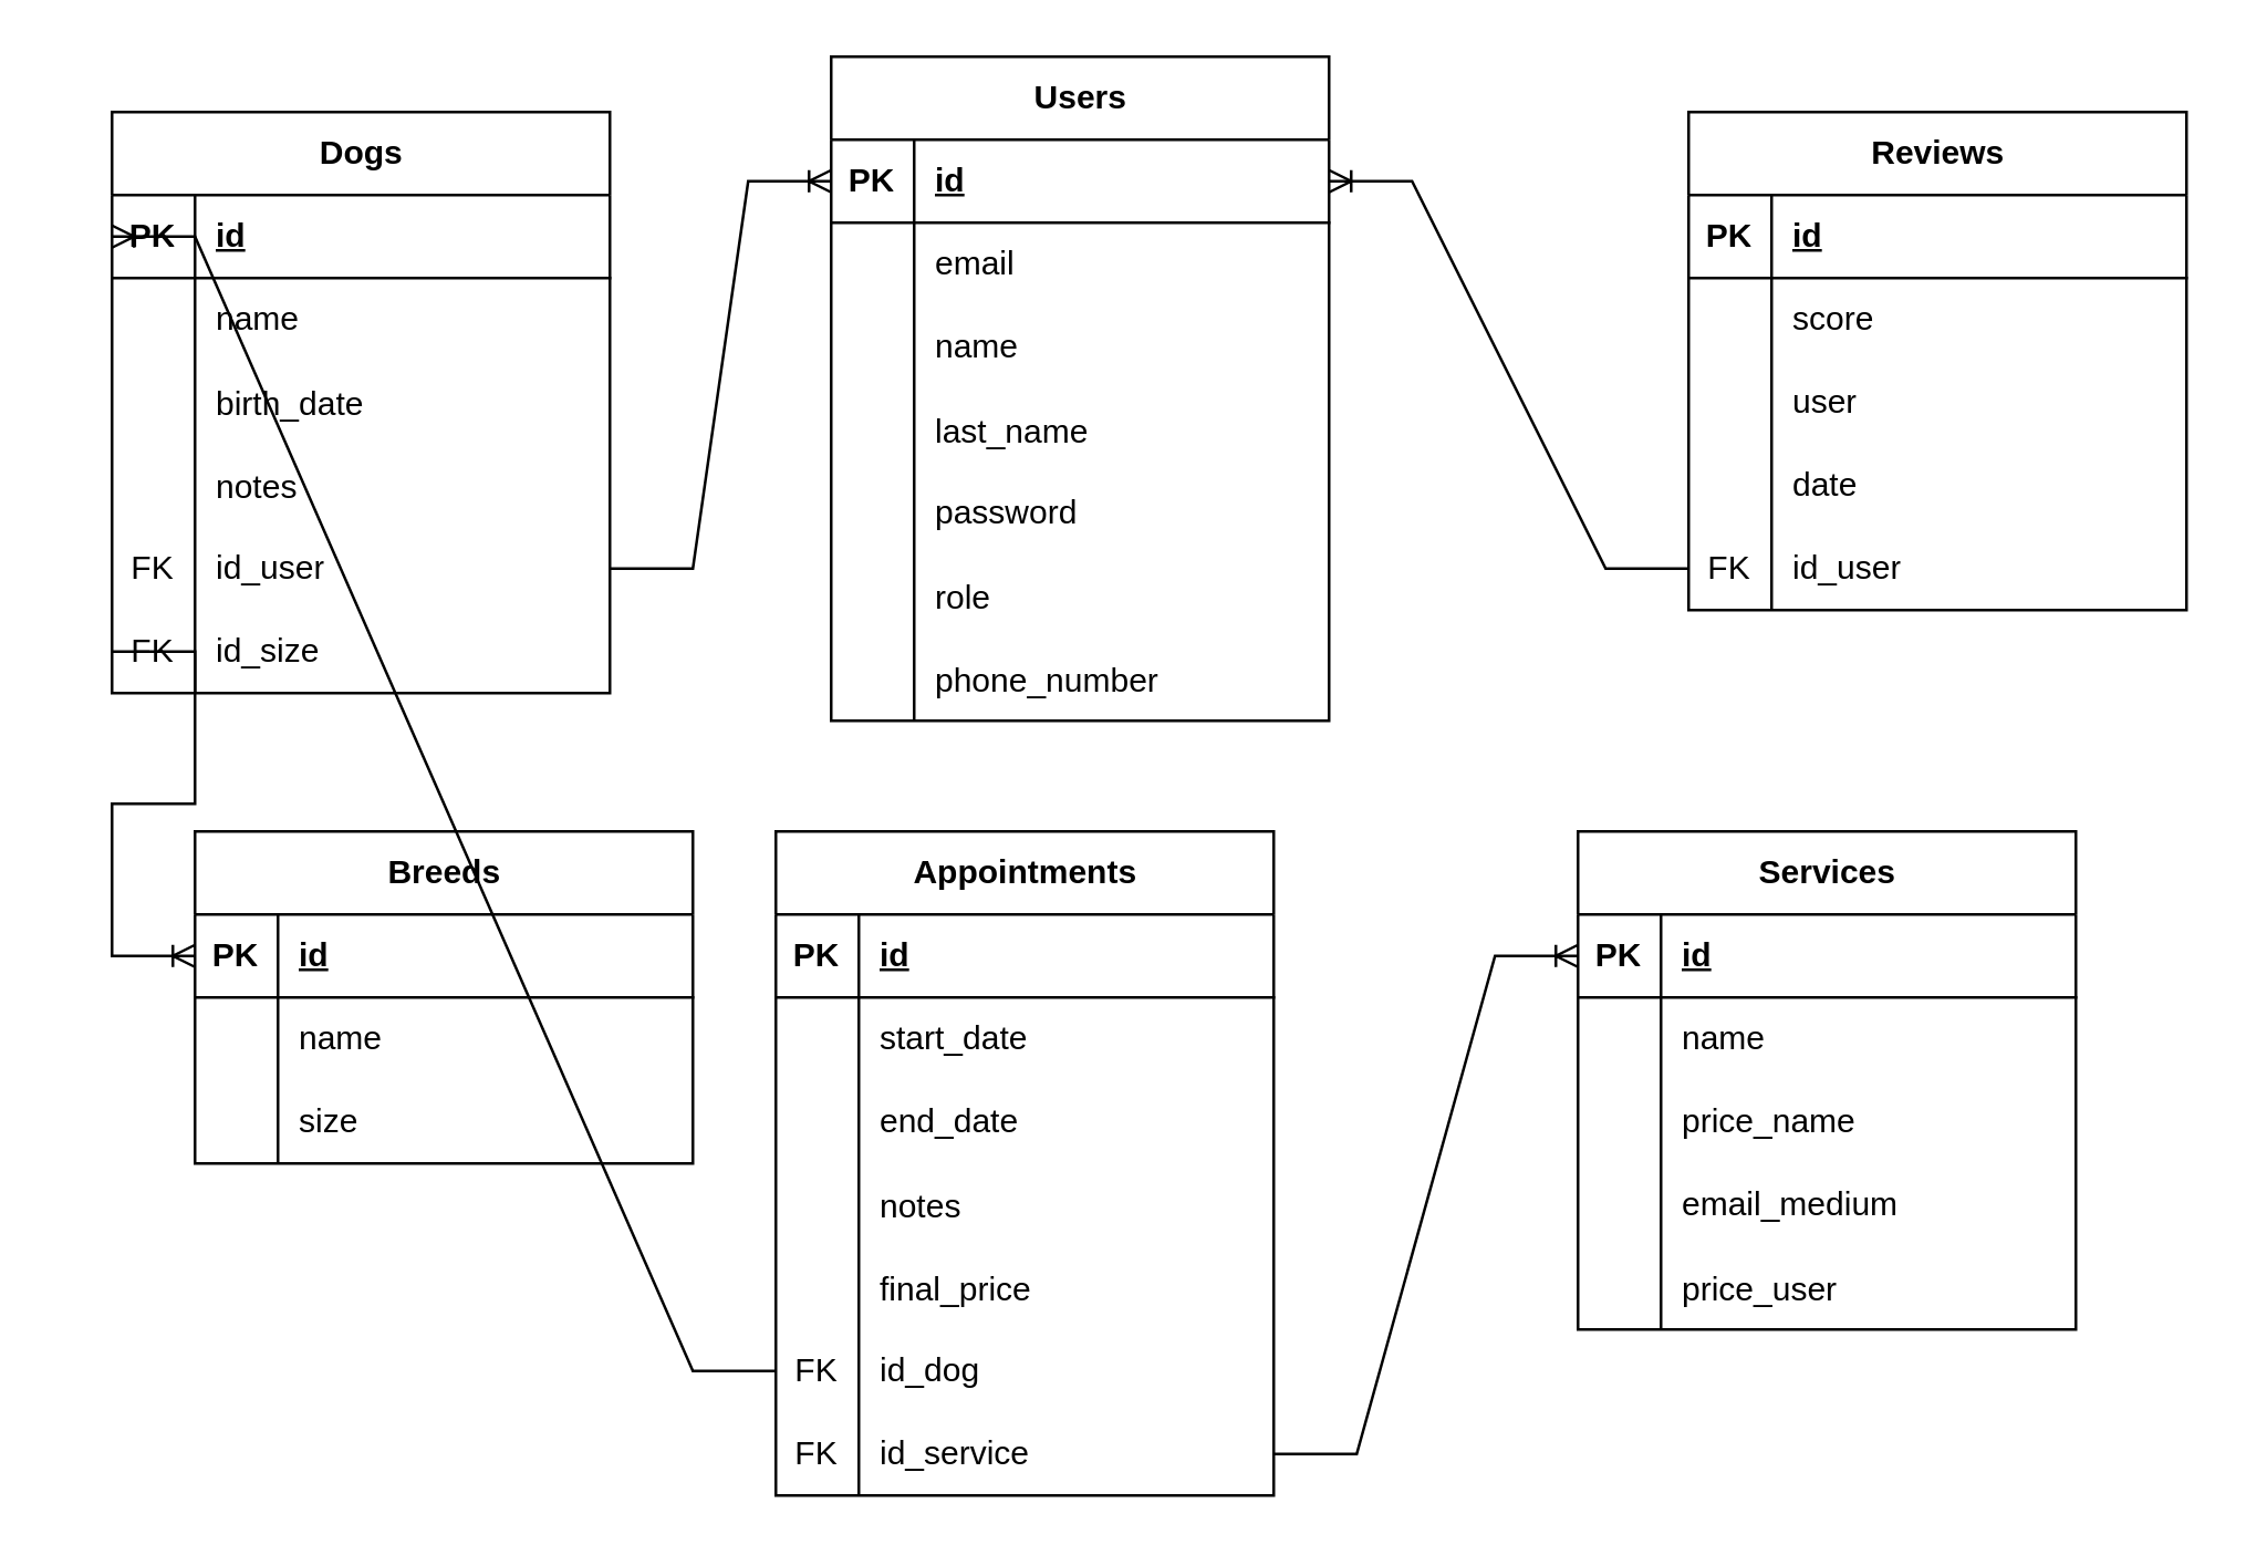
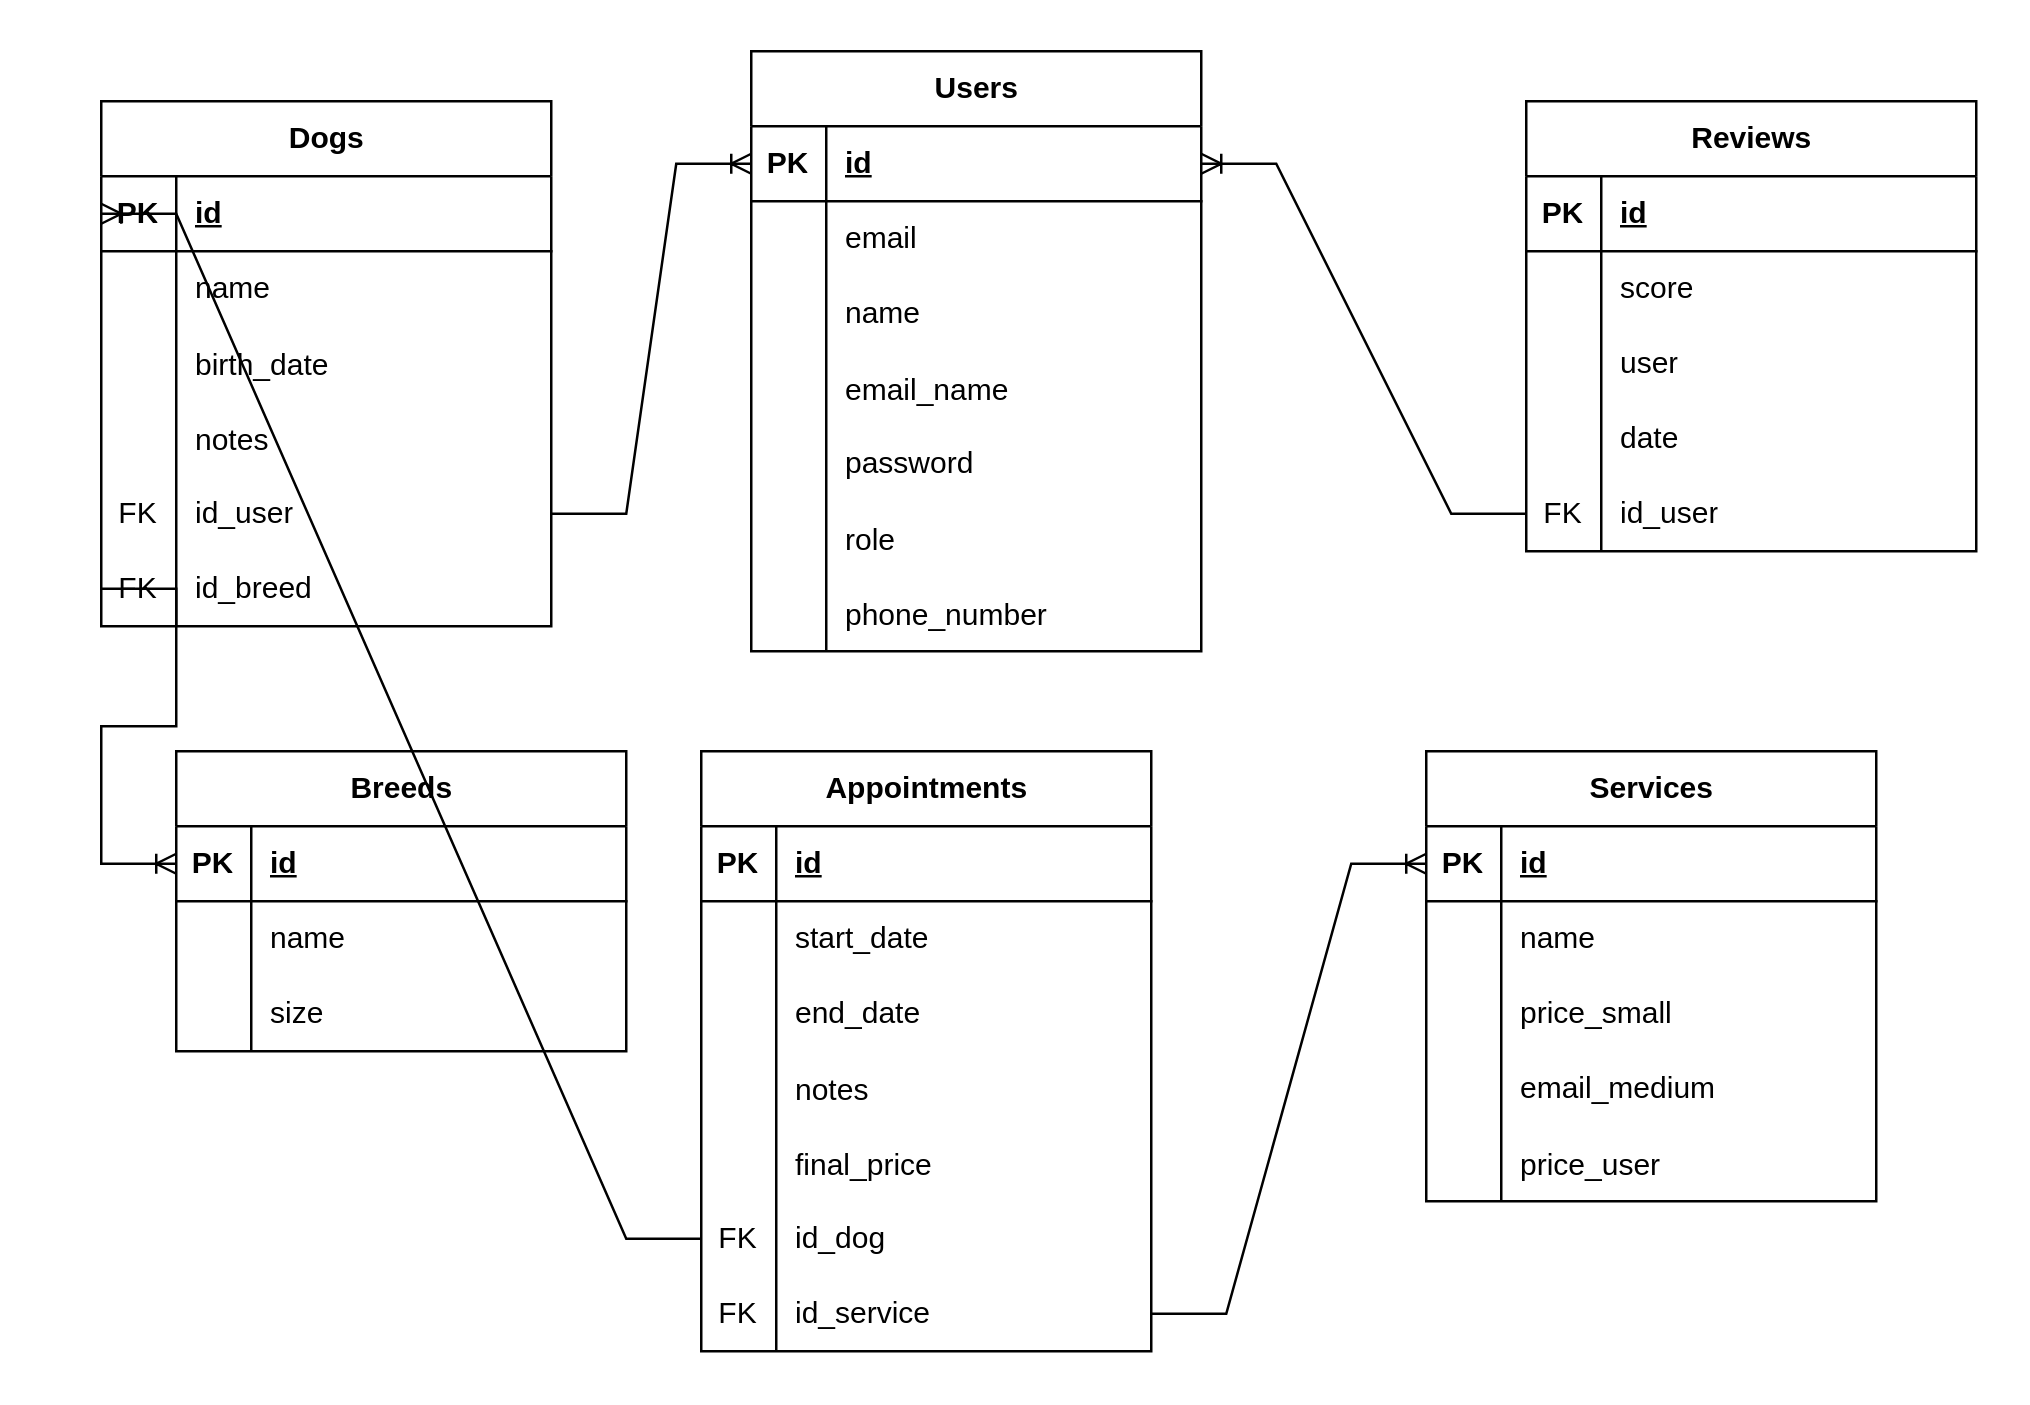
- <mxCell id="33" value="last_name" style="shape=partialRectangle;connectable=0;fillColor=none;top=0;left=0;bottom=0;right=0;align=left;spacingLeft=6;overflow=hidden;" parent="31" vertex="1"><mxGeometry x="30" width="150" height="30" as="geometry"><mxRectangle width="150" height="30" as="alternateBounds" /></mxGeometry></mxCell>
+ <mxCell id="33" value="email_name" style="shape=partialRectangle;connectable=0;fillColor=none;top=0;left=0;bottom=0;right=0;align=left;spacingLeft=6;overflow=hidden;" parent="31" vertex="1"><mxGeometry x="30" width="150" height="30" as="geometry"><mxRectangle width="150" height="30" as="alternateBounds" /></mxGeometry></mxCell>
- <mxCell id="20" value="id_size" style="shape=partialRectangle;connectable=0;fillColor=none;top=0;left=0;bottom=0;right=0;align=left;spacingLeft=6;fontStyle=0;overflow=hidden;whiteSpace=wrap;html=1;" parent="18" vertex="1"><mxGeometry x="30" width="150" height="30" as="geometry"><mxRectangle width="150" height="30" as="alternateBounds" /></mxGeometry></mxCell>
+ <mxCell id="20" value="id_breed" style="shape=partialRectangle;connectable=0;fillColor=none;top=0;left=0;bottom=0;right=0;align=left;spacingLeft=6;fontStyle=0;overflow=hidden;whiteSpace=wrap;html=1;" parent="18" vertex="1"><mxGeometry x="30" width="150" height="30" as="geometry"><mxRectangle width="150" height="30" as="alternateBounds" /></mxGeometry></mxCell>
- <mxCell id="52" value="price_name" style="shape=partialRectangle;connectable=0;fillColor=none;top=0;left=0;bottom=0;right=0;align=left;spacingLeft=6;overflow=hidden;whiteSpace=wrap;html=1;" parent="50" vertex="1"><mxGeometry x="30" width="150" height="30" as="geometry"><mxRectangle width="150" height="30" as="alternateBounds" /></mxGeometry></mxCell>
+ <mxCell id="52" value="price_small" style="shape=partialRectangle;connectable=0;fillColor=none;top=0;left=0;bottom=0;right=0;align=left;spacingLeft=6;overflow=hidden;whiteSpace=wrap;html=1;" parent="50" vertex="1"><mxGeometry x="30" width="150" height="30" as="geometry"><mxRectangle width="150" height="30" as="alternateBounds" /></mxGeometry></mxCell>
